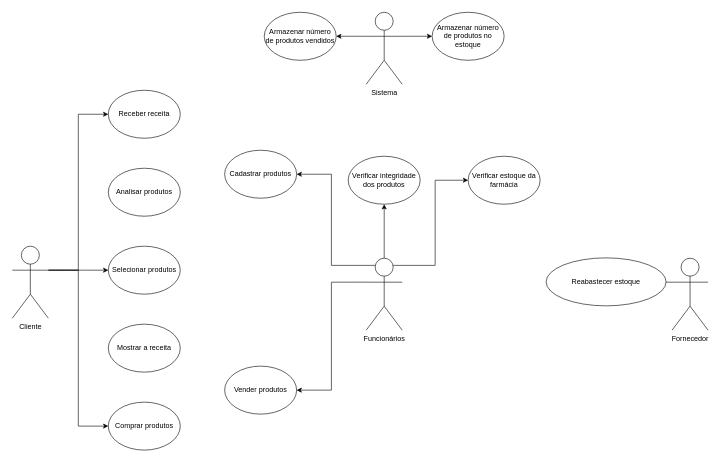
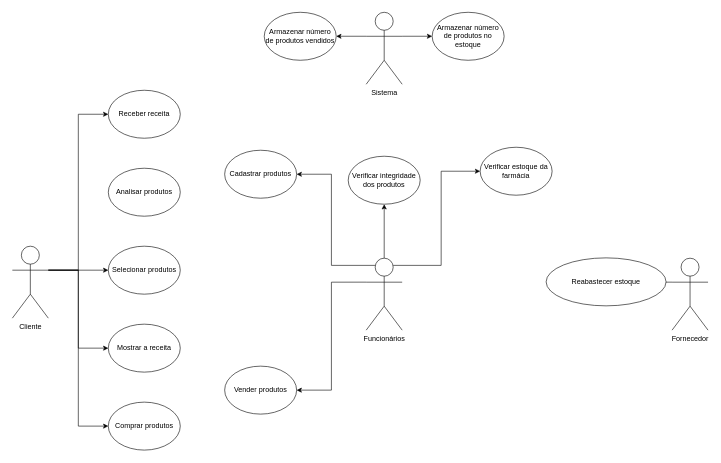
- <mxCell id="16" value="Verificar estoque da farmácia" style="ellipse;whiteSpace=wrap;html=1;" vertex="1" parent="1"><mxGeometry x="780" y="260" width="120" height="80" as="geometry" /></mxCell>
+ <mxCell id="16" value="Verificar estoque da farmácia" style="ellipse;whiteSpace=wrap;html=1;" vertex="1" parent="1"><mxGeometry x="800" y="245" width="120" height="80" as="geometry" /></mxCell>
+ <mxCell id="11" style="edgeStyle=orthogonalEdgeStyle;rounded=0;orthogonalLoop=1;jettySize=auto;html=1;exitX=1;exitY=0.333;exitDx=0;exitDy=0;exitPerimeter=0;entryX=0;entryY=0.5;entryDx=0;entryDy=0;" edge="1" parent="1" source="14" target="18"><mxGeometry relative="1" as="geometry"><mxPoint x="180" y="580" as="targetPoint" /></mxGeometry></mxCell>
